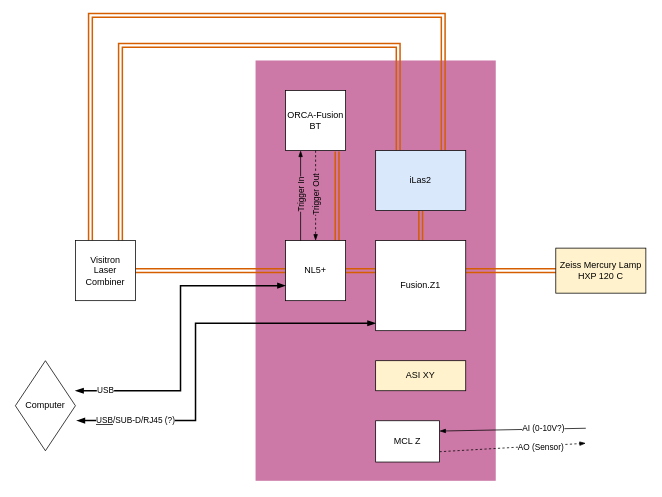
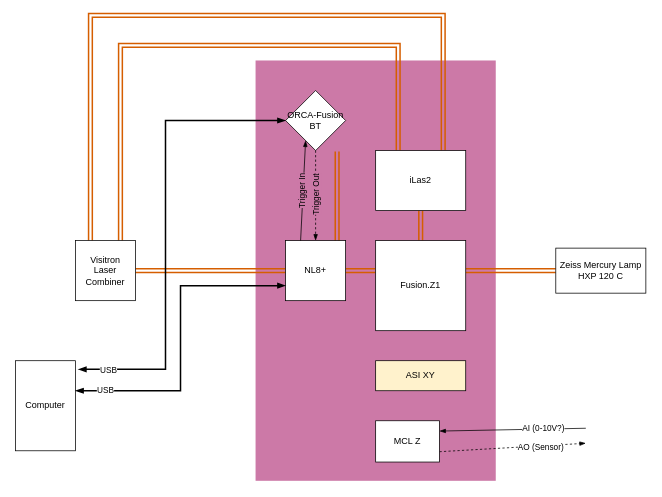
- <mxCell id="15" value="&lt;div&gt;ORCA-Fusion&lt;/div&gt;&lt;div&gt;BT&lt;br&gt;&lt;/div&gt;" style="rounded=0;whiteSpace=wrap;html=1;" parent="1" vertex="1"><mxGeometry x="380" y="120" width="80" height="80" as="geometry" /></mxCell>
+ <mxCell id="15" value="&lt;div&gt;ORCA-Fusion&lt;/div&gt;&lt;div&gt;BT&lt;br&gt;&lt;/div&gt;" style="rhombus;whiteSpace=wrap;html=1;" parent="1" vertex="1"><mxGeometry x="380" y="120" width="80" height="80" as="geometry" /></mxCell>
- <mxCell id="28" value="iLas2" style="rounded=0;whiteSpace=wrap;html=1;fillColor=#dae8fc;" parent="1" vertex="1"><mxGeometry x="500" y="200" width="120" height="80" as="geometry" /></mxCell>
+ <mxCell id="28" value="iLas2" style="rounded=0;whiteSpace=wrap;html=1;" parent="1" vertex="1"><mxGeometry x="500" y="200" width="120" height="80" as="geometry" /></mxCell>
+ <mxCell id="22" style="edgeStyle=elbowEdgeStyle;rounded=0;orthogonalLoop=1;jettySize=auto;html=1;strokeWidth=2;endArrow=blockThin;endFill=1;startArrow=blockThin;startFill=1;exitX=0;exitY=0.5;exitDx=0;exitDy=0;entryX=1.047;entryY=0.096;entryDx=0;entryDy=0;entryPerimeter=0;" parent="1" source="15" target="11" edge="1"><mxGeometry relative="1" as="geometry"><mxPoint x="340" y="290" as="sourcePoint" /><mxPoint x="80" y="430" as="targetPoint" /><Array as="points"><mxPoint x="220" y="370" /></Array></mxGeometry></mxCell>
+ <mxCell id="23" value="USB" style="edgeLabel;html=1;align=center;verticalAlign=middle;resizable=0;points=[];" parent="22" vertex="1" connectable="0"><mxGeometry x="0.911" y="1" relative="1" as="geometry"><mxPoint x="13" as="offset" /></mxGeometry></mxCell>
- <mxCell id="19" value="NL5+" style="whiteSpace=wrap;html=1;aspect=fixed;" parent="1" vertex="1"><mxGeometry x="380" y="320" width="80" height="80" as="geometry" /></mxCell>
+ <mxCell id="19" value="NL8+" style="whiteSpace=wrap;html=1;aspect=fixed;" parent="1" vertex="1"><mxGeometry x="380" y="320" width="80" height="80" as="geometry" /></mxCell>
- <mxCell id="32" value="&lt;div&gt;Zeiss Mercury Lamp&lt;br&gt;&lt;/div&gt;&lt;div&gt;HXP 120 C&lt;/div&gt;" style="rounded=0;whiteSpace=wrap;html=1;fillColor=#fff2cc;" parent="1" vertex="1"><mxGeometry x="740" y="330" width="120" height="60" as="geometry" /></mxCell>
+ <mxCell id="32" value="&lt;div&gt;Zeiss Mercury Lamp&lt;br&gt;&lt;/div&gt;&lt;div&gt;HXP 120 C&lt;/div&gt;" style="rounded=0;whiteSpace=wrap;html=1;" parent="1" vertex="1"><mxGeometry x="740" y="330" width="120" height="60" as="geometry" /></mxCell>
- <mxCell id="3" style="edgeStyle=elbowEdgeStyle;rounded=0;orthogonalLoop=1;jettySize=auto;html=1;entryX=1.022;entryY=0.665;entryDx=0;entryDy=0;strokeWidth=2;endArrow=blockThin;endFill=1;startArrow=blockThin;startFill=1;exitX=0;exitY=0.917;exitDx=0;exitDy=0;exitPerimeter=0;entryPerimeter=0;" parent="1" source="18" target="11" edge="1"><mxGeometry relative="1" as="geometry"><mxPoint x="410" y="460" as="sourcePoint" /><Array as="points"><mxPoint x="260" y="480" /></Array></mxGeometry></mxCell>
- <mxCell id="4" value="&lt;u&gt;USB&lt;/u&gt;/SUB-D/RJ45 (?)" style="edgeLabel;html=1;align=center;verticalAlign=middle;resizable=0;points=[];" parent="3" vertex="1" connectable="0"><mxGeometry x="0.51" y="-1" relative="1" as="geometry"><mxPoint x="-51" y="1" as="offset" /></mxGeometry></mxCell>
- <mxCell id="11" value="Computer" style="rhombus;whiteSpace=wrap;html=1;" parent="1" vertex="1"><mxGeometry x="20" y="480" width="80" height="120" as="geometry" /></mxCell>
+ <mxCell id="11" value="Computer" style="rounded=0;whiteSpace=wrap;html=1;" parent="1" vertex="1"><mxGeometry x="20" y="480" width="80" height="120" as="geometry" /></mxCell>
